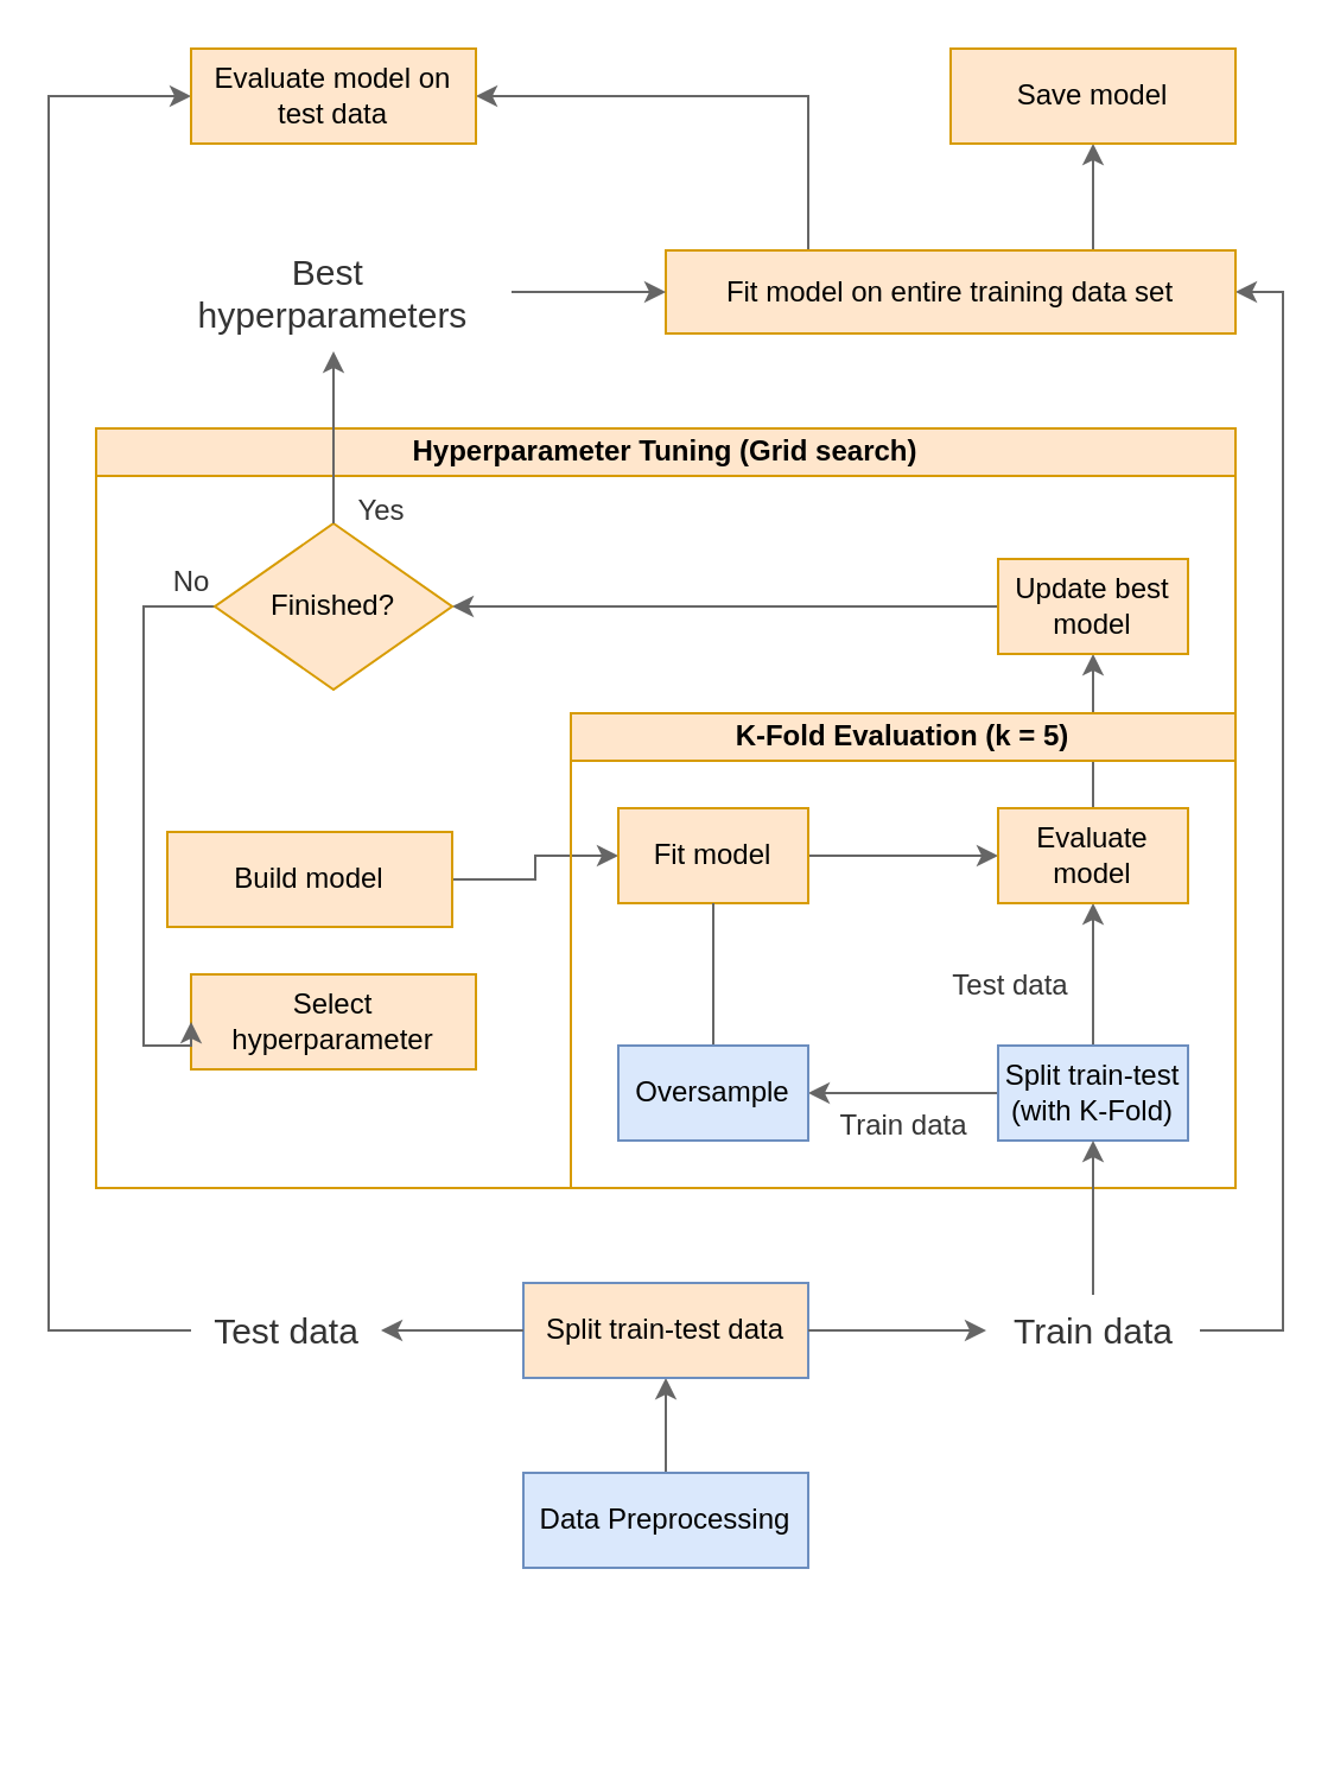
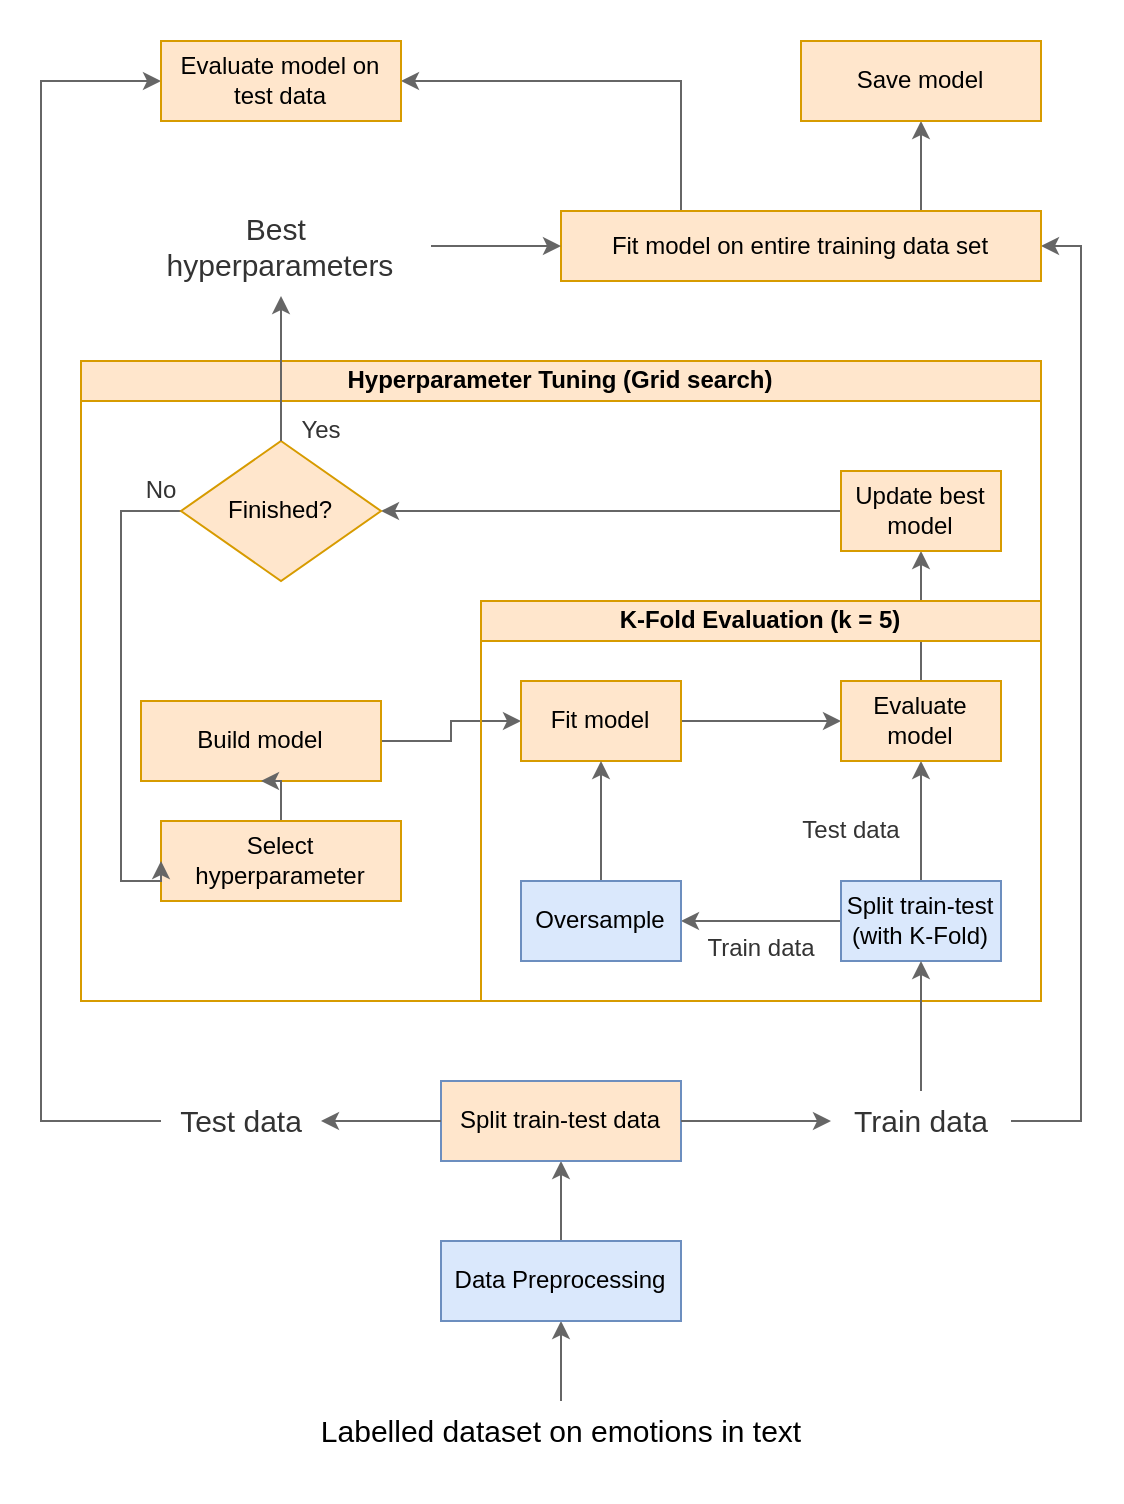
- <mxCell id="14" style="edgeStyle=orthogonalEdgeStyle;rounded=0;orthogonalLoop=1;jettySize=auto;html=1;exitX=0.5;exitY=0;exitDx=0;exitDy=0;entryX=0.5;entryY=1;entryDx=0;entryDy=0;labelBackgroundColor=none;fontColor=#000000;fillColor=#f5f5f5;strokeColor=#666666;endArrow=none;" edge="1" parent="8" source="15" target="13"><mxGeometry relative="1" as="geometry" /></mxCell>
+ <mxCell id="14" style="edgeStyle=orthogonalEdgeStyle;rounded=0;orthogonalLoop=1;jettySize=auto;html=1;exitX=0.5;exitY=0;exitDx=0;exitDy=0;entryX=0.5;entryY=1;entryDx=0;entryDy=0;labelBackgroundColor=none;fontColor=#000000;fillColor=#f5f5f5;strokeColor=#666666;" edge="1" parent="8" source="15" target="13"><mxGeometry relative="1" as="geometry" /></mxCell>
+ <mxCell id="19" style="edgeStyle=orthogonalEdgeStyle;rounded=0;orthogonalLoop=1;jettySize=auto;html=1;entryX=0.5;entryY=1;entryDx=0;entryDy=0;labelBackgroundColor=none;fontColor=#000000;fillColor=#f5f5f5;strokeColor=#666666;" edge="1" parent="4" source="20" target="7"><mxGeometry relative="1" as="geometry" /></mxCell>
+ <mxCell id="2" style="edgeStyle=orthogonalEdgeStyle;rounded=0;orthogonalLoop=1;jettySize=auto;html=1;entryX=0.5;entryY=1;entryDx=0;entryDy=0;labelBackgroundColor=none;fontColor=#000000;fillColor=#f5f5f5;strokeColor=#666666;" edge="1" parent="1" source="3" target="28"><mxGeometry relative="1" as="geometry" /></mxCell>
+ <mxCell id="3" value="&lt;font style=&quot;font-size: 15px;&quot;&gt;Labelled dataset on emotions in text&lt;/font&gt;" style="text;html=1;align=center;verticalAlign=middle;resizable=0;points=[];autosize=1;strokeColor=none;fillColor=none;labelBackgroundColor=none;fontColor=#000000;" vertex="1" parent="1"><mxGeometry x="150" y="700" width="260" height="30" as="geometry" /></mxCell>
